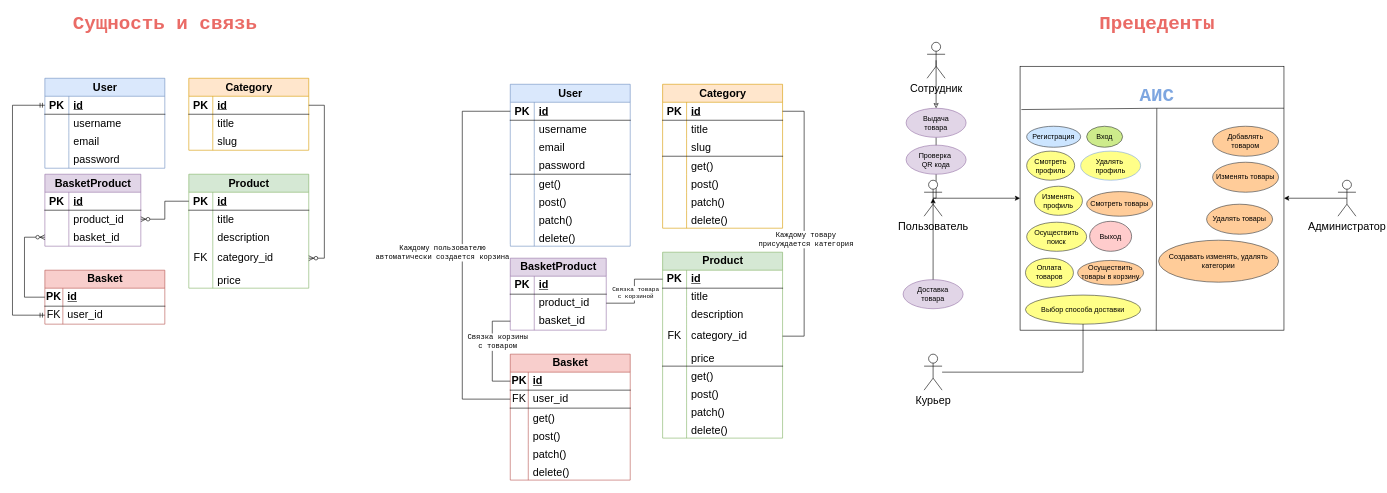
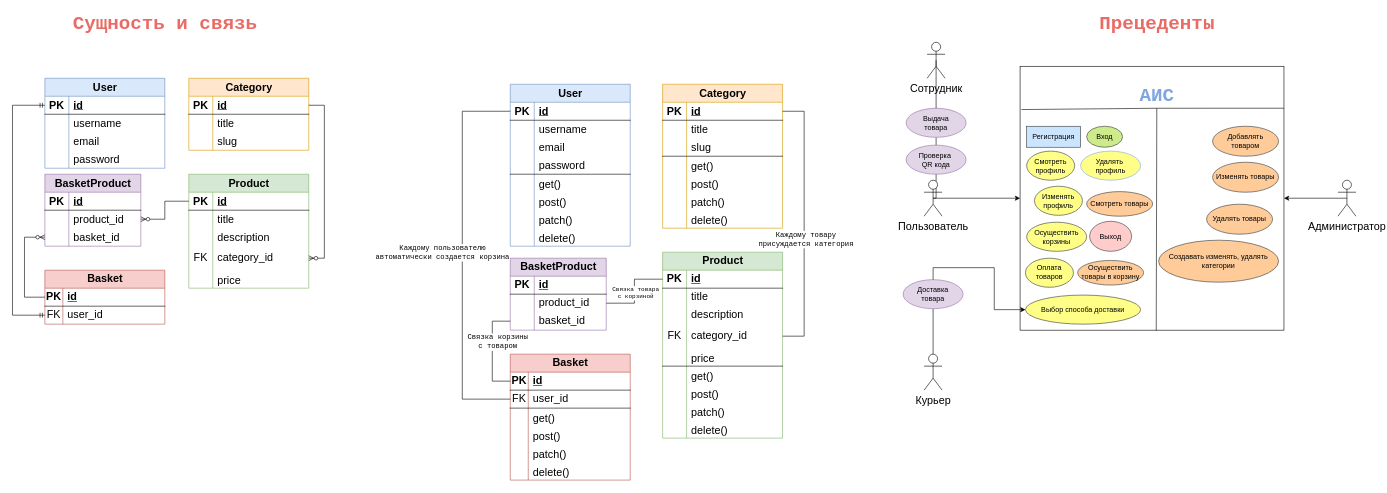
- <mxCell id="200" style="edgeStyle=orthogonalEdgeStyle;rounded=0;orthogonalLoop=1;jettySize=auto;html=1;exitX=0.5;exitY=0.5;exitDx=0;exitDy=0;exitPerimeter=0;entryX=0.5;entryY=0;entryDx=0;entryDy=0;endArrow=classic;endFill=0;" edge="1" parent="1" source="201" target="199"><mxGeometry relative="1" as="geometry" /></mxCell>
+ <mxCell id="200" style="edgeStyle=orthogonalEdgeStyle;rounded=0;orthogonalLoop=1;jettySize=auto;html=1;exitX=0.5;exitY=0.5;exitDx=0;exitDy=0;exitPerimeter=0;entryX=0.5;entryY=0;entryDx=0;entryDy=0;endArrow=none;endFill=0;" edge="1" parent="1" source="201" target="199"><mxGeometry relative="1" as="geometry" /></mxCell>
- <mxCell id="181" value="Регистрация" style="ellipse;whiteSpace=wrap;html=1;fillColor=#cce5ff;strokeColor=#36393d;" parent="1" vertex="1"><mxGeometry x="1711" y="210" width="90" height="35" as="geometry" /></mxCell>
+ <mxCell id="181" value="Регистрация" style="whiteSpace=wrap;html=1;fillColor=#cce5ff;strokeColor=#36393d;rounded=0;" parent="1" vertex="1"><mxGeometry x="1711" y="210" width="90" height="35" as="geometry" /></mxCell>
- <mxCell id="193" value="Осуществить поиск" style="ellipse;whiteSpace=wrap;html=1;fillColor=#ffff88;strokeColor=#36393d;" vertex="1" parent="1"><mxGeometry x="1711" y="370" width="100" height="48.5" as="geometry" /></mxCell>
+ <mxCell id="193" value="Осуществить корзины" style="ellipse;whiteSpace=wrap;html=1;fillColor=#ffff88;strokeColor=#36393d;" vertex="1" parent="1"><mxGeometry x="1711" y="370" width="100" height="48.5" as="geometry" /></mxCell>
- <mxCell id="203" style="edgeStyle=orthogonalEdgeStyle;rounded=0;orthogonalLoop=1;jettySize=auto;html=1;exitX=0.5;exitY=0;exitDx=0;exitDy=0;entryX=0.5;entryY=0.5;entryDx=0;entryDy=0;entryPerimeter=0;" edge="1" parent="1" source="202" target="177"><mxGeometry relative="1" as="geometry" /></mxCell>
+ <mxCell id="203" style="edgeStyle=orthogonalEdgeStyle;rounded=0;orthogonalLoop=1;jettySize=auto;html=1;exitX=0.5;exitY=0;exitDx=0;exitDy=0;" edge="1" parent="1" source="202" target="195"><mxGeometry relative="1" as="geometry" /></mxCell>
- <mxCell id="197" style="edgeStyle=orthogonalEdgeStyle;rounded=0;orthogonalLoop=1;jettySize=auto;html=1;endArrow=none;endFill=0;" edge="1" parent="1" source="198" target="195"><mxGeometry relative="1" as="geometry" /></mxCell>
+ <mxCell id="197" style="edgeStyle=orthogonalEdgeStyle;rounded=0;orthogonalLoop=1;jettySize=auto;html=1;entryX=0.5;entryY=1;entryDx=0;entryDy=0;endArrow=none;endFill=0;" edge="1" parent="1" source="198" target="202"><mxGeometry relative="1" as="geometry" /></mxCell>
